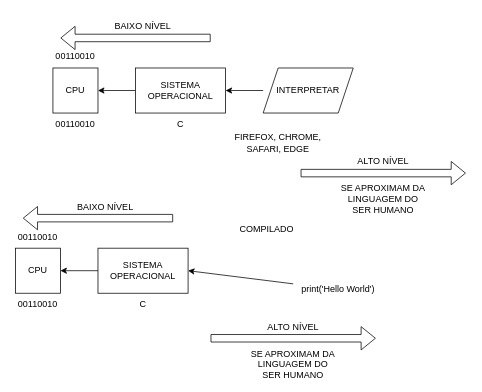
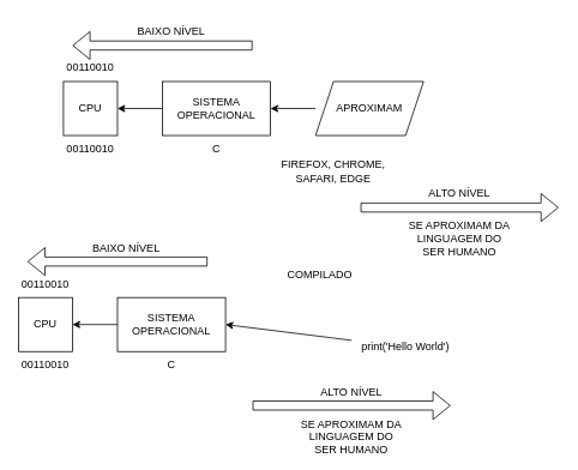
- <mxCell id="6" value="INTERPRETAR" style="text;html=1;strokeColor=none;fillColor=none;align=center;verticalAlign=middle;whiteSpace=wrap;rounded=0;" vertex="1" parent="1"><mxGeometry x="350" y="105" width="120" height="30" as="geometry" /></mxCell>
+ <mxCell id="6" value="APROXIMAM" style="text;html=1;strokeColor=none;fillColor=none;align=center;verticalAlign=middle;whiteSpace=wrap;rounded=0;" vertex="1" parent="1"><mxGeometry x="350" y="105" width="120" height="30" as="geometry" /></mxCell>
